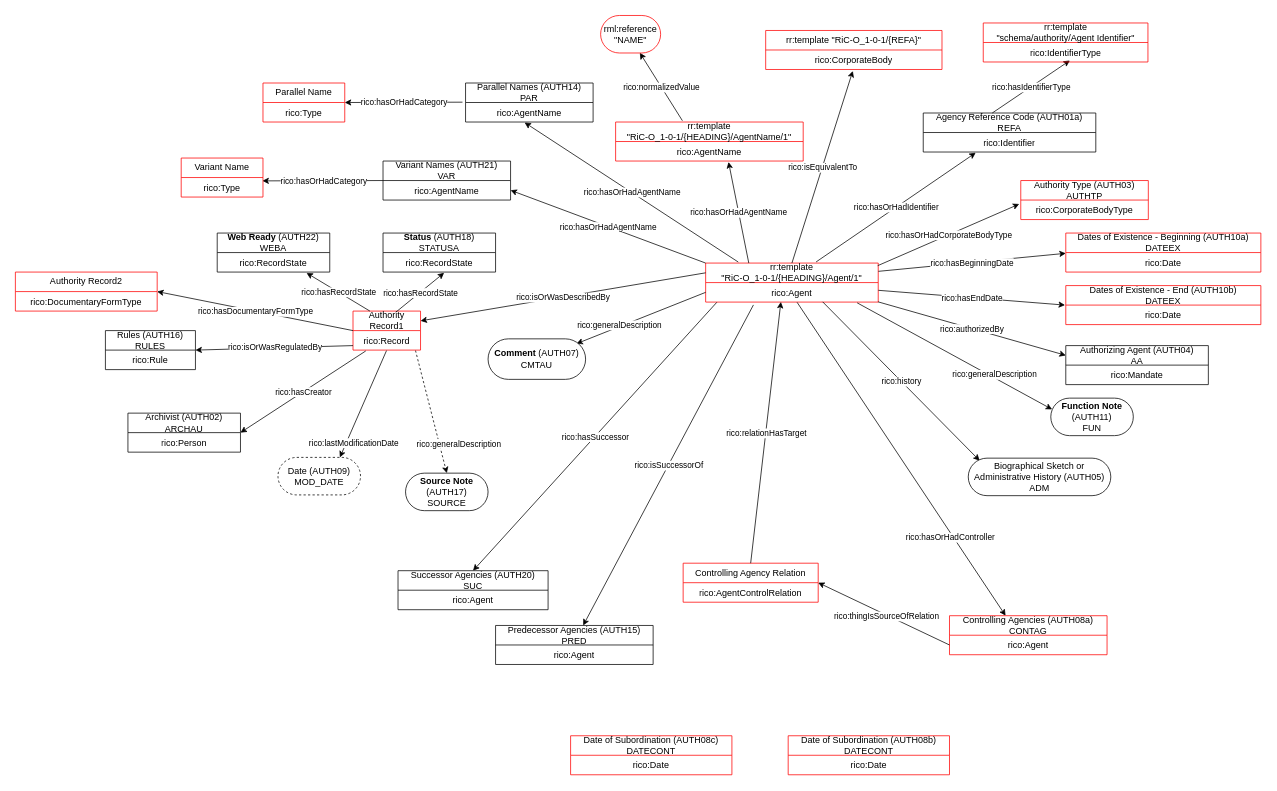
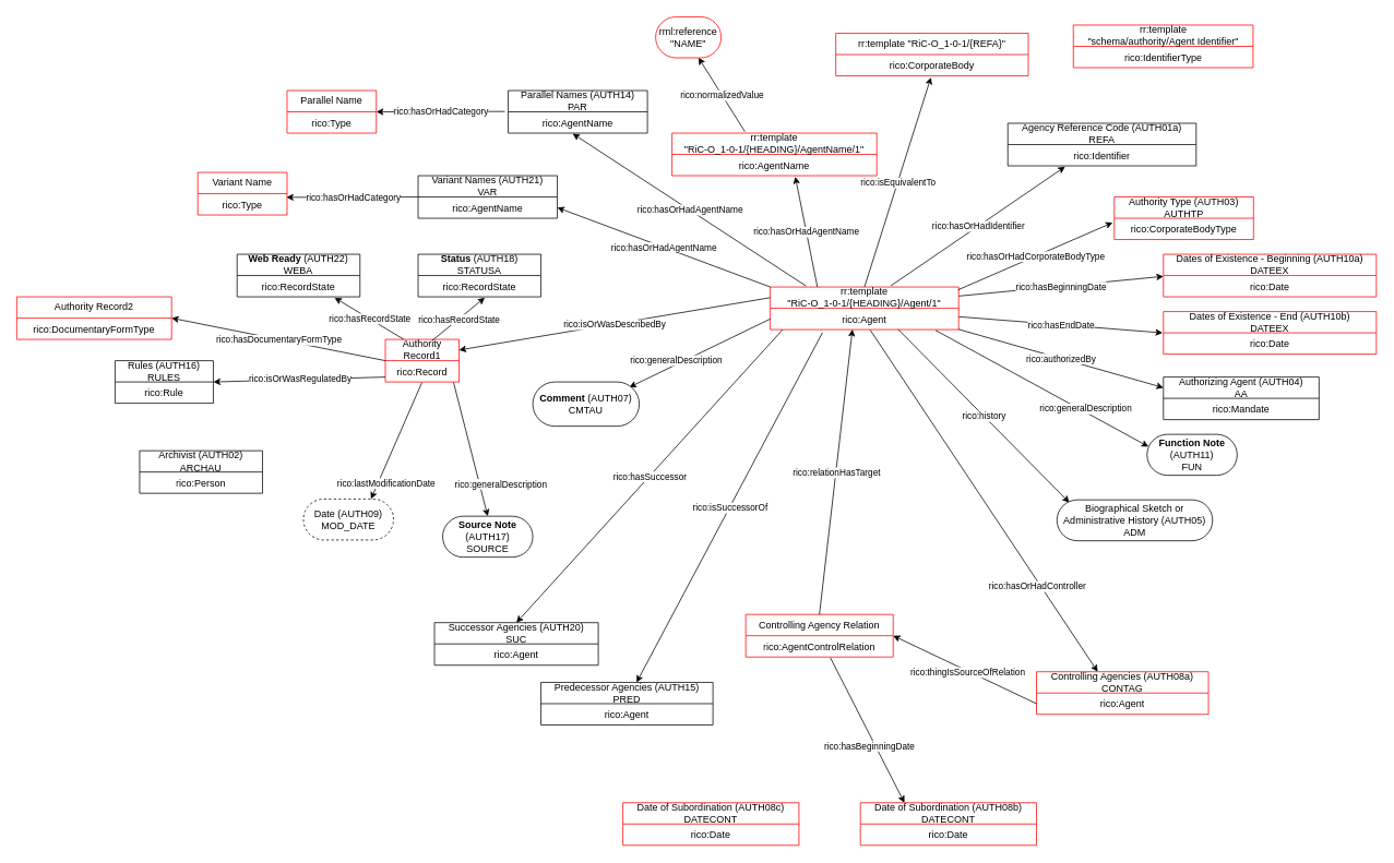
- <mxCell id="11" value="" style="endArrow=classic;html=1;rounded=0;exitX=0.4;exitY=0;exitDx=0;exitDy=0;exitPerimeter=0;entryX=0.526;entryY=0.923;entryDx=0;entryDy=0;entryPerimeter=0;" parent="1" source="7" target="117" edge="1"><mxGeometry relative="1" as="geometry"><mxPoint x="1020" y="40" as="sourcePoint" /><mxPoint x="1510" y="120" as="targetPoint" /></mxGeometry></mxCell>
- <mxCell id="12" value="rico:hasIdentifierType" style="edgeLabel;resizable=0;html=1;;align=center;verticalAlign=middle;" parent="11" connectable="0" vertex="1"><mxGeometry relative="1" as="geometry" /></mxCell>
- <mxCell id="111" value="&lt;b&gt;Comment&lt;/b&gt;&amp;nbsp;(AUTH07)&lt;div&gt;CMTAU&lt;/div&gt;" style="html=1;whiteSpace=wrap;rounded=1;arcSize=50;" parent="1" vertex="1"><mxGeometry x="650" y="451" width="130" height="54" as="geometry" /></mxCell>
+ <mxCell id="111" value="&lt;b&gt;Comment&lt;/b&gt;&amp;nbsp;(AUTH07)&lt;div&gt;CMTAU&lt;/div&gt;" style="html=1;whiteSpace=wrap;rounded=1;arcSize=50;" parent="1" vertex="1"><mxGeometry x="650" y="466" width="130" height="54" as="geometry" /></mxCell>
- <mxCell id="107" value="" style="endArrow=classic;html=1;rounded=0;entryX=1;entryY=0.5;entryDx=0;entryDy=0;exitX=0.189;exitY=1.043;exitDx=0;exitDy=0;exitPerimeter=0;" parent="1" source="60" target="71" edge="1"><mxGeometry relative="1" as="geometry"><mxPoint x="460" y="490" as="sourcePoint" /><mxPoint x="350" y="550" as="targetPoint" /></mxGeometry></mxCell>
- <mxCell id="108" value="rico:hasCreator" style="edgeLabel;resizable=0;html=1;;align=center;verticalAlign=middle;" parent="107" connectable="0" vertex="1"><mxGeometry relative="1" as="geometry" /></mxCell>
- <mxCell id="56" value="" style="endArrow=classic;html=1;rounded=0;entryX=0.5;entryY=0;entryDx=0;entryDy=0;exitX=0.925;exitY=1.019;exitDx=0;exitDy=0;exitPerimeter=0;dashed=1;" parent="1" source="60" target="58" edge="1"><mxGeometry relative="1" as="geometry"><mxPoint x="559" y="380" as="sourcePoint" /><mxPoint x="560" y="630" as="targetPoint" /></mxGeometry></mxCell>
+ <mxCell id="56" value="" style="endArrow=classic;html=1;rounded=0;entryX=0.5;entryY=0;entryDx=0;entryDy=0;exitX=0.925;exitY=1.019;exitDx=0;exitDy=0;exitPerimeter=0;" parent="1" source="60" target="58" edge="1"><mxGeometry relative="1" as="geometry"><mxPoint x="559" y="380" as="sourcePoint" /><mxPoint x="560" y="630" as="targetPoint" /></mxGeometry></mxCell>
+ <mxCell id="82" value="" style="endArrow=classic;html=1;rounded=0;exitX=0.575;exitY=1.043;exitDx=0;exitDy=0;exitPerimeter=0;entryX=0.25;entryY=0;entryDx=0;entryDy=0;" parent="1" source="77" target="84" edge="1"><mxGeometry relative="1" as="geometry"><mxPoint x="1310" y="872" as="sourcePoint" /><mxPoint x="1280" y="1010" as="targetPoint" /></mxGeometry></mxCell>
+ <mxCell id="83" value="rico:hasBeginningDate" style="edgeLabel;resizable=0;html=1;;align=center;verticalAlign=middle;" parent="82" connectable="0" vertex="1"><mxGeometry relative="1" as="geometry"><mxPoint x="2" y="19" as="offset" /></mxGeometry></mxCell>
